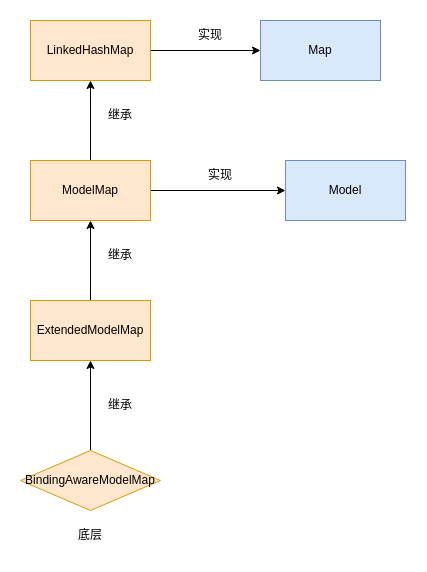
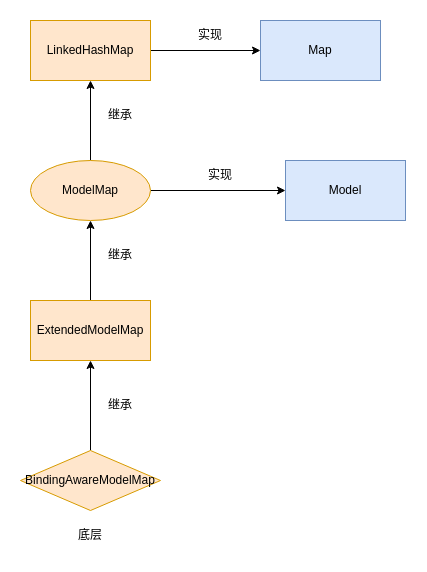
- <mxCell id="6" value="ModelMap" style="whiteSpace=wrap;html=1;rounded=0;fillColor=#ffe6cc;strokeColor=#d79b00;" vertex="1" parent="1"><mxGeometry x="30" y="160" width="120" height="60" as="geometry" /></mxCell>
+ <mxCell id="6" value="ModelMap" style="ellipse;whiteSpace=wrap;html=1;fillColor=#ffe6cc;strokeColor=#d79b00;" vertex="1" parent="1"><mxGeometry x="30" y="160" width="120" height="60" as="geometry" /></mxCell>
